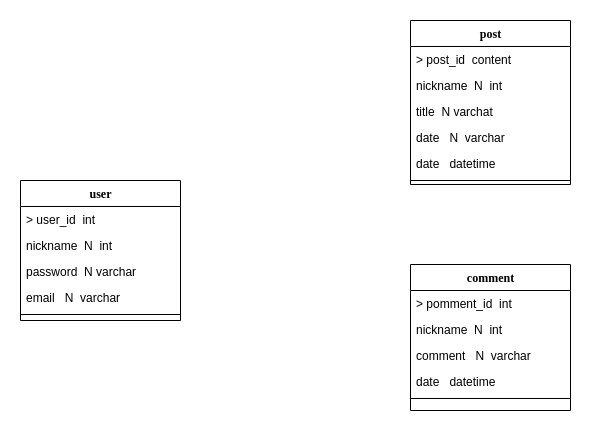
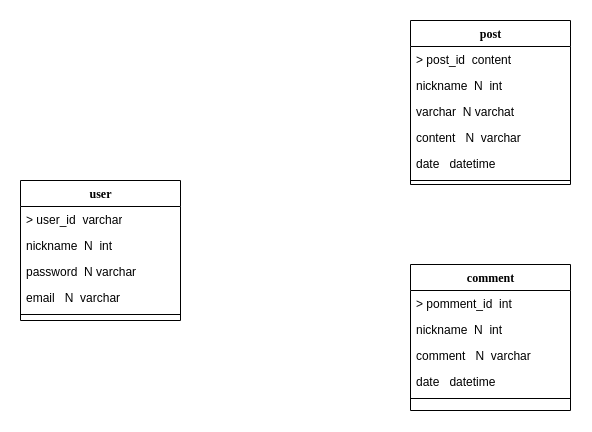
- <mxCell id="11" value="title&lt;span style=&quot;white-space: pre;&quot;&gt; &lt;/span&gt;&lt;span style=&quot;white-space: pre;&quot;&gt; &lt;/span&gt;N&lt;span style=&quot;white-space: pre;&quot;&gt; &lt;/span&gt;varchat" style="text;html=1;strokeColor=none;fillColor=none;align=left;verticalAlign=top;spacingLeft=4;spacingRight=4;whiteSpace=wrap;overflow=hidden;rotatable=0;points=[[0,0.5],[1,0.5]];portConstraint=eastwest;" vertex="1" parent="8"><mxGeometry y="78" width="160" height="26" as="geometry" /></mxCell>
+ <mxCell id="11" value="varchar&lt;span style=&quot;white-space: pre;&quot;&gt; &lt;/span&gt;&lt;span style=&quot;white-space: pre;&quot;&gt; &lt;/span&gt;N&lt;span style=&quot;white-space: pre;&quot;&gt; &lt;/span&gt;varchat" style="text;html=1;strokeColor=none;fillColor=none;align=left;verticalAlign=top;spacingLeft=4;spacingRight=4;whiteSpace=wrap;overflow=hidden;rotatable=0;points=[[0,0.5],[1,0.5]];portConstraint=eastwest;" vertex="1" parent="8"><mxGeometry y="78" width="160" height="26" as="geometry" /></mxCell>
- <mxCell id="12" value="&lt;span style=&quot;&quot;&gt;date&amp;nbsp;&lt;span style=&quot;white-space: pre;&quot;&gt; &lt;/span&gt;&lt;/span&gt;&lt;span style=&quot;&quot;&gt; &lt;/span&gt;N&lt;span style=&quot;&quot;&gt; &lt;span style=&quot;white-space: pre;&quot;&gt; &lt;/span&gt;&lt;/span&gt;varchar" style="text;html=1;strokeColor=none;fillColor=none;align=left;verticalAlign=top;spacingLeft=4;spacingRight=4;whiteSpace=wrap;overflow=hidden;rotatable=0;points=[[0,0.5],[1,0.5]];portConstraint=eastwest;" vertex="1" parent="8"><mxGeometry y="104" width="160" height="26" as="geometry" /></mxCell>
+ <mxCell id="12" value="&lt;span style=&quot;&quot;&gt;content&amp;nbsp;&lt;span style=&quot;white-space: pre;&quot;&gt; &lt;/span&gt;&lt;/span&gt;&lt;span style=&quot;&quot;&gt; &lt;/span&gt;N&lt;span style=&quot;&quot;&gt; &lt;span style=&quot;white-space: pre;&quot;&gt; &lt;/span&gt;&lt;/span&gt;varchar" style="text;html=1;strokeColor=none;fillColor=none;align=left;verticalAlign=top;spacingLeft=4;spacingRight=4;whiteSpace=wrap;overflow=hidden;rotatable=0;points=[[0,0.5],[1,0.5]];portConstraint=eastwest;" vertex="1" parent="8"><mxGeometry y="104" width="160" height="26" as="geometry" /></mxCell>
- <mxCell id="3" value="&amp;gt; user_id&lt;span style=&quot;white-space: pre;&quot;&gt; &lt;/span&gt;&lt;span style=&quot;white-space: pre;&quot;&gt; &lt;/span&gt;int" style="text;html=1;strokeColor=none;fillColor=none;align=left;verticalAlign=top;spacingLeft=4;spacingRight=4;whiteSpace=wrap;overflow=hidden;rotatable=0;points=[[0,0.5],[1,0.5]];portConstraint=eastwest;" parent="2" vertex="1"><mxGeometry y="26" width="160" height="26" as="geometry" /></mxCell>
+ <mxCell id="3" value="&amp;gt; user_id&lt;span style=&quot;white-space: pre;&quot;&gt; &lt;/span&gt;&lt;span style=&quot;white-space: pre;&quot;&gt; &lt;/span&gt;varchar" style="text;html=1;strokeColor=none;fillColor=none;align=left;verticalAlign=top;spacingLeft=4;spacingRight=4;whiteSpace=wrap;overflow=hidden;rotatable=0;points=[[0,0.5],[1,0.5]];portConstraint=eastwest;" parent="2" vertex="1"><mxGeometry y="26" width="160" height="26" as="geometry" /></mxCell>
